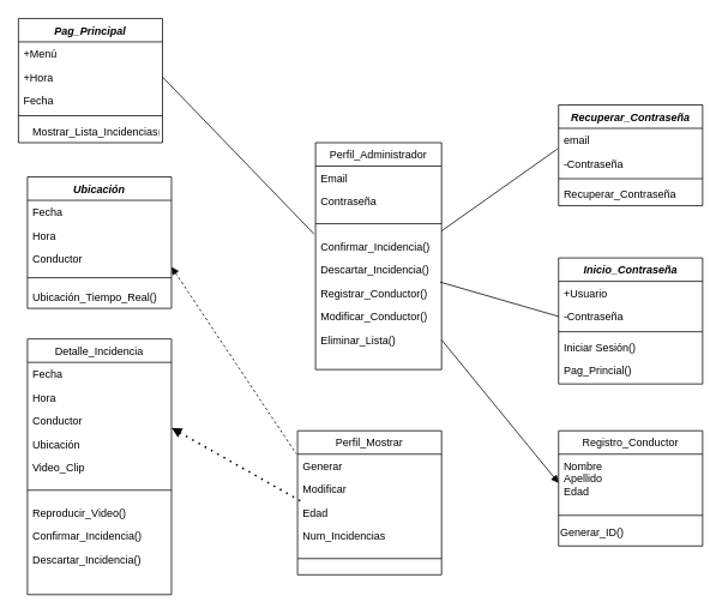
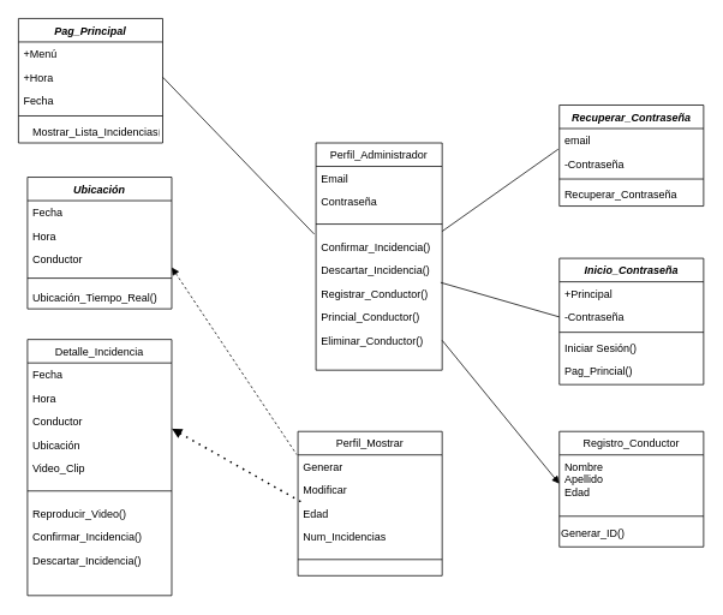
- <mxCell id="23" value="+Usuario" style="text;align=left;verticalAlign=top;spacingLeft=4;spacingRight=4;overflow=hidden;rotatable=0;points=[[0,0.5],[1,0.5]];portConstraint=eastwest;" parent="22" vertex="1"><mxGeometry y="26" width="160" height="26" as="geometry" /></mxCell>
+ <mxCell id="23" value="+Principal" style="text;align=left;verticalAlign=top;spacingLeft=4;spacingRight=4;overflow=hidden;rotatable=0;points=[[0,0.5],[1,0.5]];portConstraint=eastwest;" parent="22" vertex="1"><mxGeometry y="26" width="160" height="26" as="geometry" /></mxCell>
- <mxCell id="52" value="Modificar_Conductor()" style="text;align=left;verticalAlign=top;spacingLeft=4;spacingRight=4;overflow=hidden;rotatable=0;points=[[0,0.5],[1,0.5]];portConstraint=eastwest;" parent="45" vertex="1"><mxGeometry y="180" width="140" height="26" as="geometry" /></mxCell>
+ <mxCell id="52" value="Princial_Conductor()" style="text;align=left;verticalAlign=top;spacingLeft=4;spacingRight=4;overflow=hidden;rotatable=0;points=[[0,0.5],[1,0.5]];portConstraint=eastwest;" parent="45" vertex="1"><mxGeometry y="180" width="140" height="26" as="geometry" /></mxCell>
- <mxCell id="53" value="Eliminar_Lista()" style="text;align=left;verticalAlign=top;spacingLeft=4;spacingRight=4;overflow=hidden;rotatable=0;points=[[0,0.5],[1,0.5]];portConstraint=eastwest;" parent="45" vertex="1"><mxGeometry y="206" width="140" height="26" as="geometry" /></mxCell>
+ <mxCell id="53" value="Eliminar_Conductor()" style="text;align=left;verticalAlign=top;spacingLeft=4;spacingRight=4;overflow=hidden;rotatable=0;points=[[0,0.5],[1,0.5]];portConstraint=eastwest;" parent="45" vertex="1"><mxGeometry y="206" width="140" height="26" as="geometry" /></mxCell>
